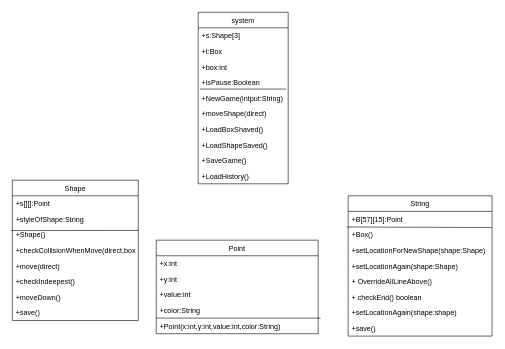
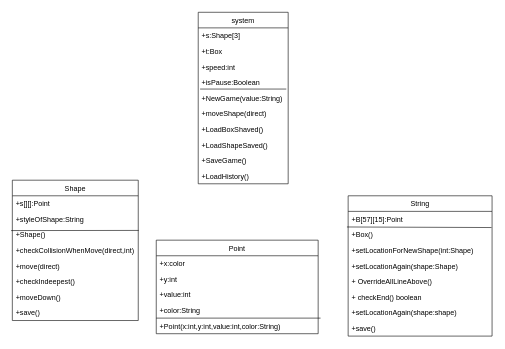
- <mxCell id="32" value="+box:int" style="text;strokeColor=none;fillColor=none;align=left;verticalAlign=top;spacingLeft=4;spacingRight=4;overflow=hidden;rotatable=0;points=[[0,0.5],[1,0.5]];portConstraint=eastwest;" parent="29" vertex="1"><mxGeometry y="78" width="150" height="26" as="geometry" /></mxCell>
+ <mxCell id="32" value="+speed:int" style="text;strokeColor=none;fillColor=none;align=left;verticalAlign=top;spacingLeft=4;spacingRight=4;overflow=hidden;rotatable=0;points=[[0,0.5],[1,0.5]];portConstraint=eastwest;" parent="29" vertex="1"><mxGeometry y="78" width="150" height="26" as="geometry" /></mxCell>
- <mxCell id="34" value="+NewGame(intput:String)" style="text;strokeColor=none;fillColor=none;align=left;verticalAlign=top;spacingLeft=4;spacingRight=4;overflow=hidden;rotatable=0;points=[[0,0.5],[1,0.5]];portConstraint=eastwest;" vertex="1" parent="29"><mxGeometry y="130" width="150" height="26" as="geometry" /></mxCell>
+ <mxCell id="34" value="+NewGame(value:String)" style="text;strokeColor=none;fillColor=none;align=left;verticalAlign=top;spacingLeft=4;spacingRight=4;overflow=hidden;rotatable=0;points=[[0,0.5],[1,0.5]];portConstraint=eastwest;" vertex="1" parent="29"><mxGeometry y="130" width="150" height="26" as="geometry" /></mxCell>
- <mxCell id="24" value="+checkCollisionWhenMove(direct,box)" style="text;strokeColor=none;fillColor=none;align=left;verticalAlign=top;spacingLeft=4;spacingRight=4;overflow=hidden;rotatable=0;points=[[0,0.5],[1,0.5]];portConstraint=eastwest;" parent="19" vertex="1"><mxGeometry y="104" width="210" height="26" as="geometry" /></mxCell>
+ <mxCell id="24" value="+checkCollisionWhenMove(direct,int)" style="text;strokeColor=none;fillColor=none;align=left;verticalAlign=top;spacingLeft=4;spacingRight=4;overflow=hidden;rotatable=0;points=[[0,0.5],[1,0.5]];portConstraint=eastwest;" parent="19" vertex="1"><mxGeometry y="104" width="210" height="26" as="geometry" /></mxCell>
- <mxCell id="13" value="+setLocationForNewShape(shape:Shape)" style="text;strokeColor=none;fillColor=none;align=left;verticalAlign=top;spacingLeft=4;spacingRight=4;overflow=hidden;rotatable=0;points=[[0,0.5],[1,0.5]];portConstraint=eastwest;" parent="9" vertex="1"><mxGeometry y="78" width="240" height="26" as="geometry" /></mxCell>
+ <mxCell id="13" value="+setLocationForNewShape(int:Shape)" style="text;strokeColor=none;fillColor=none;align=left;verticalAlign=top;spacingLeft=4;spacingRight=4;overflow=hidden;rotatable=0;points=[[0,0.5],[1,0.5]];portConstraint=eastwest;" parent="9" vertex="1"><mxGeometry y="78" width="240" height="26" as="geometry" /></mxCell>
- <mxCell id="3" value="+x:int" style="text;strokeColor=none;fillColor=none;align=left;verticalAlign=top;spacingLeft=4;spacingRight=4;overflow=hidden;rotatable=0;points=[[0,0.5],[1,0.5]];portConstraint=eastwest;" parent="2" vertex="1"><mxGeometry y="26" width="270" height="26" as="geometry" /></mxCell>
+ <mxCell id="3" value="+x:color" style="text;strokeColor=none;fillColor=none;align=left;verticalAlign=top;spacingLeft=4;spacingRight=4;overflow=hidden;rotatable=0;points=[[0,0.5],[1,0.5]];portConstraint=eastwest;" parent="2" vertex="1"><mxGeometry y="26" width="270" height="26" as="geometry" /></mxCell>
